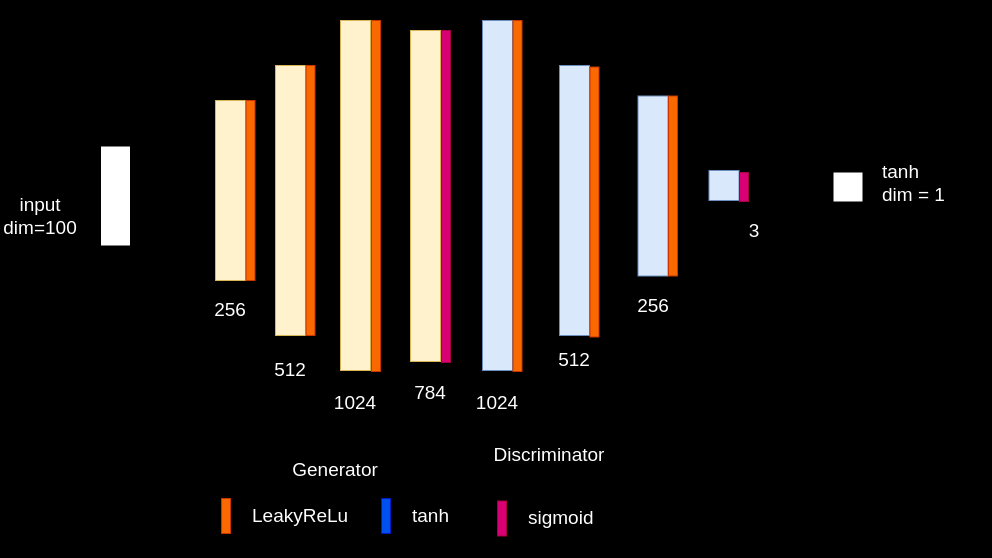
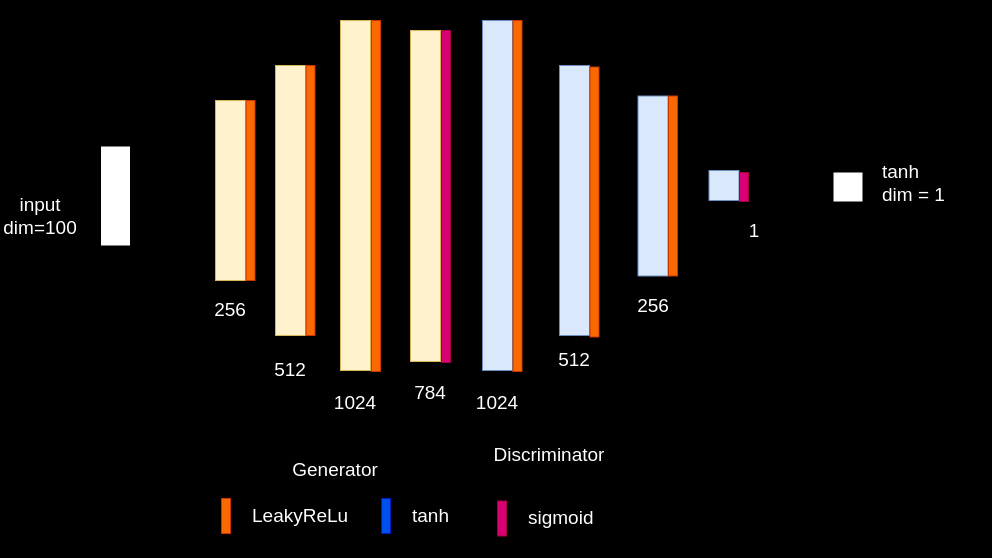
- <mxCell id="15" value="3" style="text;html=1;strokeColor=none;fillColor=none;align=center;verticalAlign=middle;whiteSpace=wrap;rounded=0;fontSize=19;fontColor=#FFFFFF;" vertex="1" parent="1"><mxGeometry x="733.5" y="221" width="40" height="20" as="geometry" /></mxCell>
+ <mxCell id="15" value="1" style="text;html=1;strokeColor=none;fillColor=none;align=center;verticalAlign=middle;whiteSpace=wrap;rounded=0;fontSize=19;fontColor=#FFFFFF;" vertex="1" parent="1"><mxGeometry x="733.5" y="221" width="40" height="20" as="geometry" /></mxCell>
